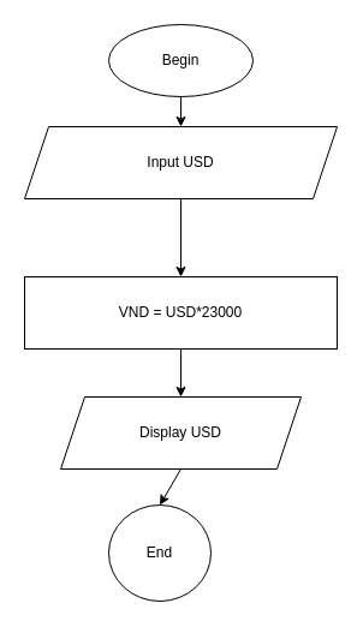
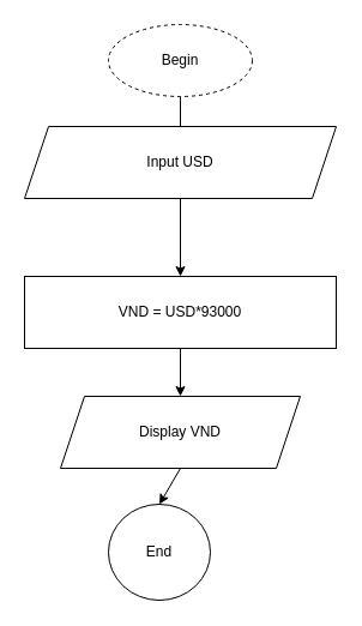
- <mxCell id="2" value="Begin" style="ellipse;whiteSpace=wrap;html=1;" vertex="1" parent="1"><mxGeometry x="90" y="20" width="120" height="60" as="geometry" /></mxCell>
+ <mxCell id="2" value="Begin" style="ellipse;whiteSpace=wrap;html=1;dashed=1;" vertex="1" parent="1"><mxGeometry x="90" y="20" width="120" height="60" as="geometry" /></mxCell>
- <mxCell id="4" value="" style="endArrow=classic;html=1;exitX=0.5;exitY=1;exitDx=0;exitDy=0;entryX=0.5;entryY=0;entryDx=0;entryDy=0;" edge="1" parent="1" source="2" target="5"><mxGeometry width="50" height="50" relative="1" as="geometry"><mxPoint x="120" y="220" as="sourcePoint" /><mxPoint x="140" y="120" as="targetPoint" /></mxGeometry></mxCell>
+ <mxCell id="4" value="" style="endArrow=none;html=1;exitX=0.5;exitY=1;exitDx=0;exitDy=0;entryX=0.5;entryY=0;entryDx=0;entryDy=0;" edge="1" parent="1" source="2" target="5"><mxGeometry width="50" height="50" relative="1" as="geometry"><mxPoint x="120" y="220" as="sourcePoint" /><mxPoint x="140" y="120" as="targetPoint" /></mxGeometry></mxCell>
- <mxCell id="6" value="VND = USD*23000" style="rounded=0;whiteSpace=wrap;html=1;" vertex="1" parent="1"><mxGeometry x="20" y="230" width="260" height="60" as="geometry" /></mxCell>
+ <mxCell id="6" value="VND = USD*93000" style="rounded=0;whiteSpace=wrap;html=1;" vertex="1" parent="1"><mxGeometry x="20" y="230" width="260" height="60" as="geometry" /></mxCell>
- <mxCell id="10" value="Display USD" style="shape=parallelogram;perimeter=parallelogramPerimeter;whiteSpace=wrap;html=1;fixedSize=1;" vertex="1" parent="1"><mxGeometry x="50" y="330" width="200" height="60" as="geometry" /></mxCell>
+ <mxCell id="10" value="Display VND" style="shape=parallelogram;perimeter=parallelogramPerimeter;whiteSpace=wrap;html=1;fixedSize=1;" vertex="1" parent="1"><mxGeometry x="50" y="330" width="200" height="60" as="geometry" /></mxCell>
